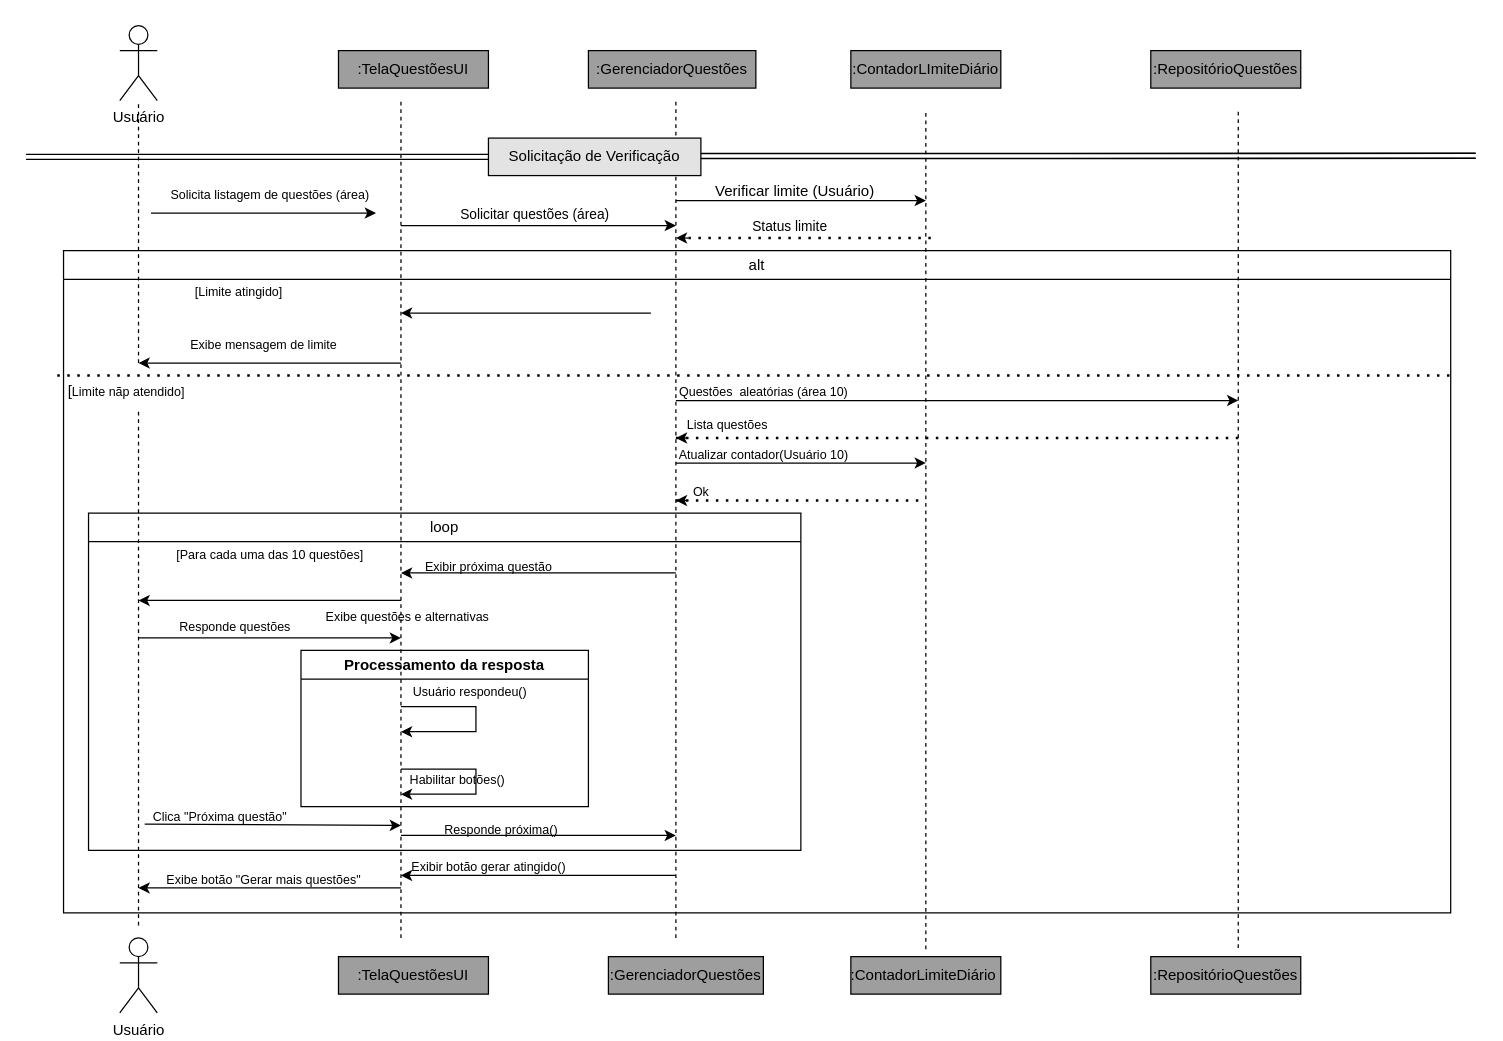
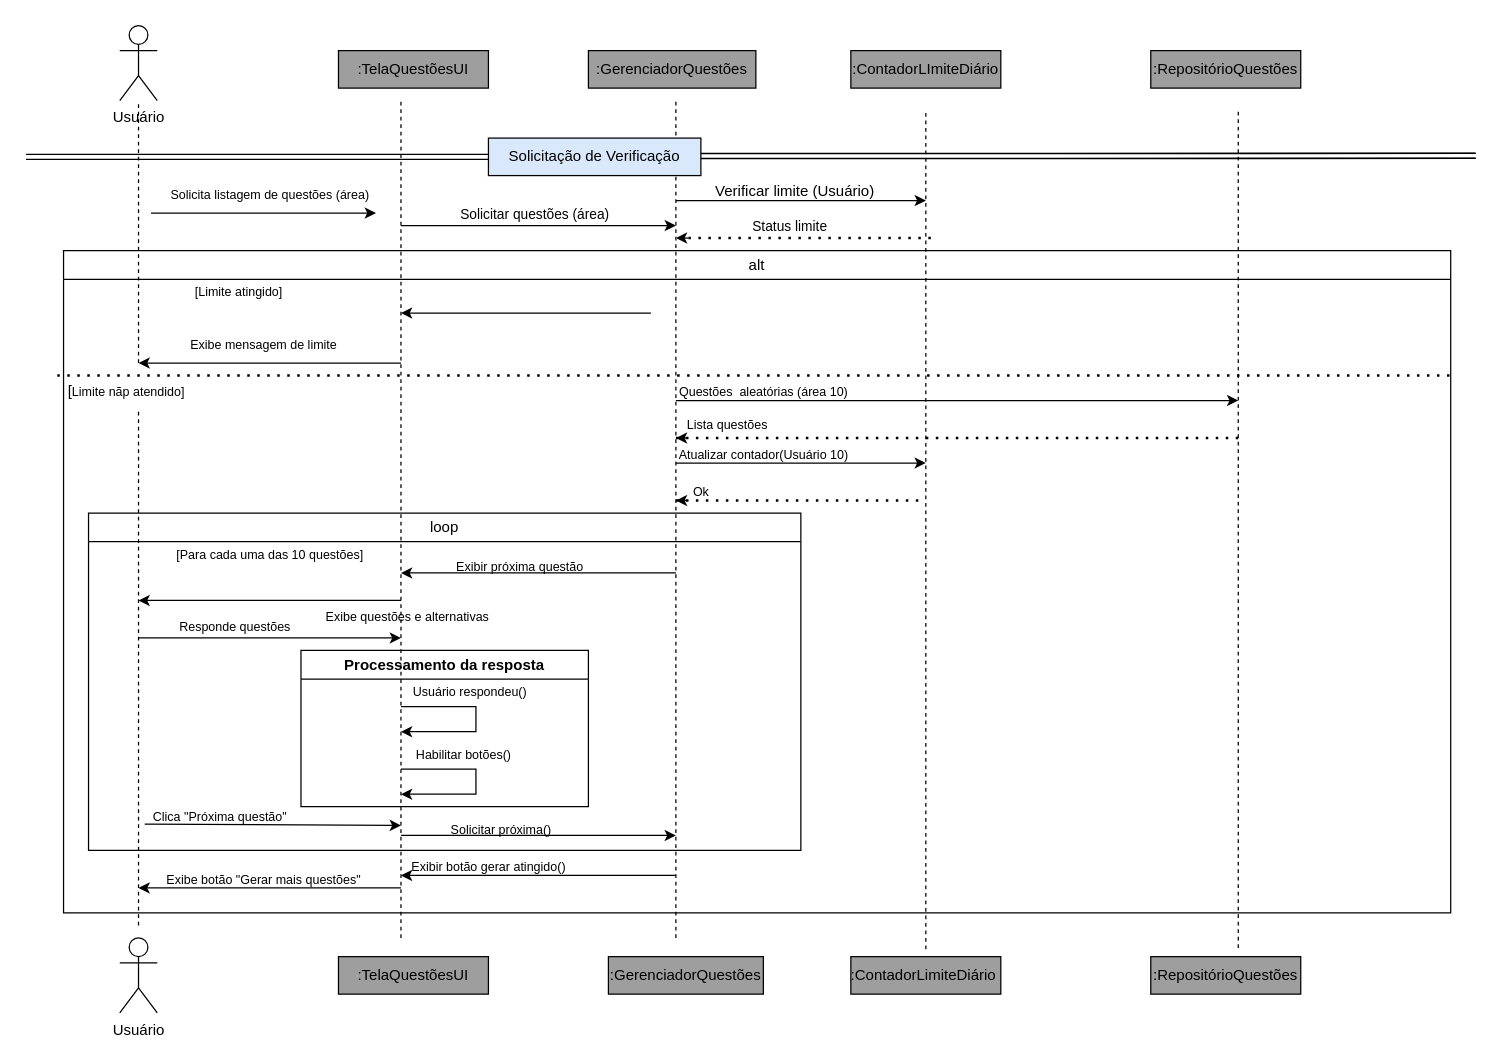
- <mxCell id="59" value="Solicitação de Verificação" style="rounded=0;whiteSpace=wrap;html=1;fillColor=#E3E3E3;" parent="1" vertex="1"><mxGeometry x="390" y="110" width="170" height="30" as="geometry" /></mxCell>
+ <mxCell id="59" value="Solicitação de Verificação" style="rounded=0;whiteSpace=wrap;html=1;fillColor=#dae8fc;" parent="1" vertex="1"><mxGeometry x="390" y="110" width="170" height="30" as="geometry" /></mxCell>
- <mxCell id="64" value="&lt;font style=&quot;font-size: 10px;&quot;&gt;Exibir próxima questão&lt;/font&gt;" style="text;html=1;align=center;verticalAlign=middle;resizable=0;points=[];autosize=1;strokeColor=none;fillColor=none;" parent="1" vertex="1"><mxGeometry x="325" y="438" width="130" height="30" as="geometry" /></mxCell>
+ <mxCell id="64" value="&lt;font style=&quot;font-size: 10px;&quot;&gt;Exibir próxima questão&lt;/font&gt;" style="text;html=1;align=center;verticalAlign=middle;resizable=0;points=[];autosize=1;strokeColor=none;fillColor=none;" parent="1" vertex="1"><mxGeometry x="350" y="438" width="130" height="30" as="geometry" /></mxCell>
- <mxCell id="17" value="&lt;font style=&quot;font-size: 10px;&quot;&gt;Habilitar botões()&lt;/font&gt;" style="text;html=1;align=center;verticalAlign=middle;resizable=0;points=[];autosize=1;strokeColor=none;fillColor=none;" parent="13" vertex="1"><mxGeometry x="75" y="88" width="100" height="30" as="geometry" /></mxCell>
+ <mxCell id="17" value="&lt;font style=&quot;font-size: 10px;&quot;&gt;Habilitar botões()&lt;/font&gt;" style="text;html=1;align=center;verticalAlign=middle;resizable=0;points=[];autosize=1;strokeColor=none;fillColor=none;" parent="13" vertex="1"><mxGeometry x="80" y="68" width="100" height="30" as="geometry" /></mxCell>
- <mxCell id="65" value="&lt;font style=&quot;font-size: 10px;&quot;&gt;Responde próxima()&lt;/font&gt;" style="text;html=1;align=center;verticalAlign=middle;resizable=0;points=[];autosize=1;strokeColor=none;fillColor=none;" parent="1" vertex="1"><mxGeometry x="350" y="648" width="100" height="30" as="geometry" /></mxCell>
+ <mxCell id="65" value="&lt;font style=&quot;font-size: 10px;&quot;&gt;Solicitar próxima()&lt;/font&gt;" style="text;html=1;align=center;verticalAlign=middle;resizable=0;points=[];autosize=1;strokeColor=none;fillColor=none;" parent="1" vertex="1"><mxGeometry x="350" y="648" width="100" height="30" as="geometry" /></mxCell>
